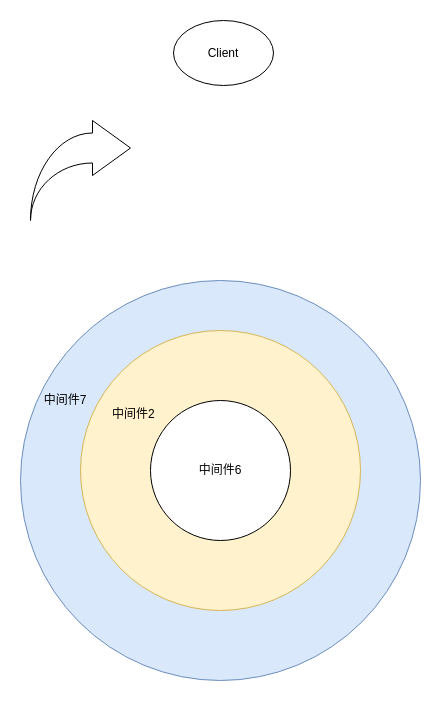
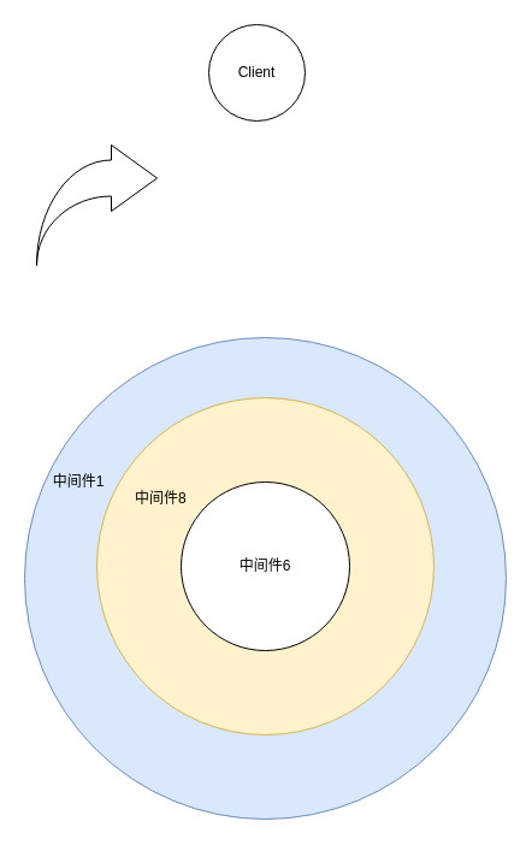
- <mxCell id="7" value="Client" style="ellipse;whiteSpace=wrap;html=1;aspect=fixed;" vertex="1" parent="1"><mxGeometry x="173" y="20" width="100" height="65" as="geometry" /></mxCell>
+ <mxCell id="7" value="Client" style="ellipse;whiteSpace=wrap;html=1;aspect=fixed;" vertex="1" parent="1"><mxGeometry x="173" y="20" width="80" height="80" as="geometry" /></mxCell>
- <mxCell id="5" value="中间件7" style="text;html=1;strokeColor=none;fillColor=none;align=center;verticalAlign=middle;whiteSpace=wrap;rounded=0;" vertex="1" parent="1"><mxGeometry x="40" y="390" width="50" height="20" as="geometry" /></mxCell>
+ <mxCell id="5" value="中间件1" style="text;html=1;strokeColor=none;fillColor=none;align=center;verticalAlign=middle;whiteSpace=wrap;rounded=0;" vertex="1" parent="1"><mxGeometry x="40" y="390" width="50" height="20" as="geometry" /></mxCell>
- <mxCell id="6" value="中间件2" style="text;html=1;" vertex="1" parent="1"><mxGeometry x="110" y="400" width="70" height="30" as="geometry" /></mxCell>
+ <mxCell id="6" value="中间件8" style="text;html=1;" vertex="1" parent="1"><mxGeometry x="110" y="400" width="70" height="30" as="geometry" /></mxCell>
